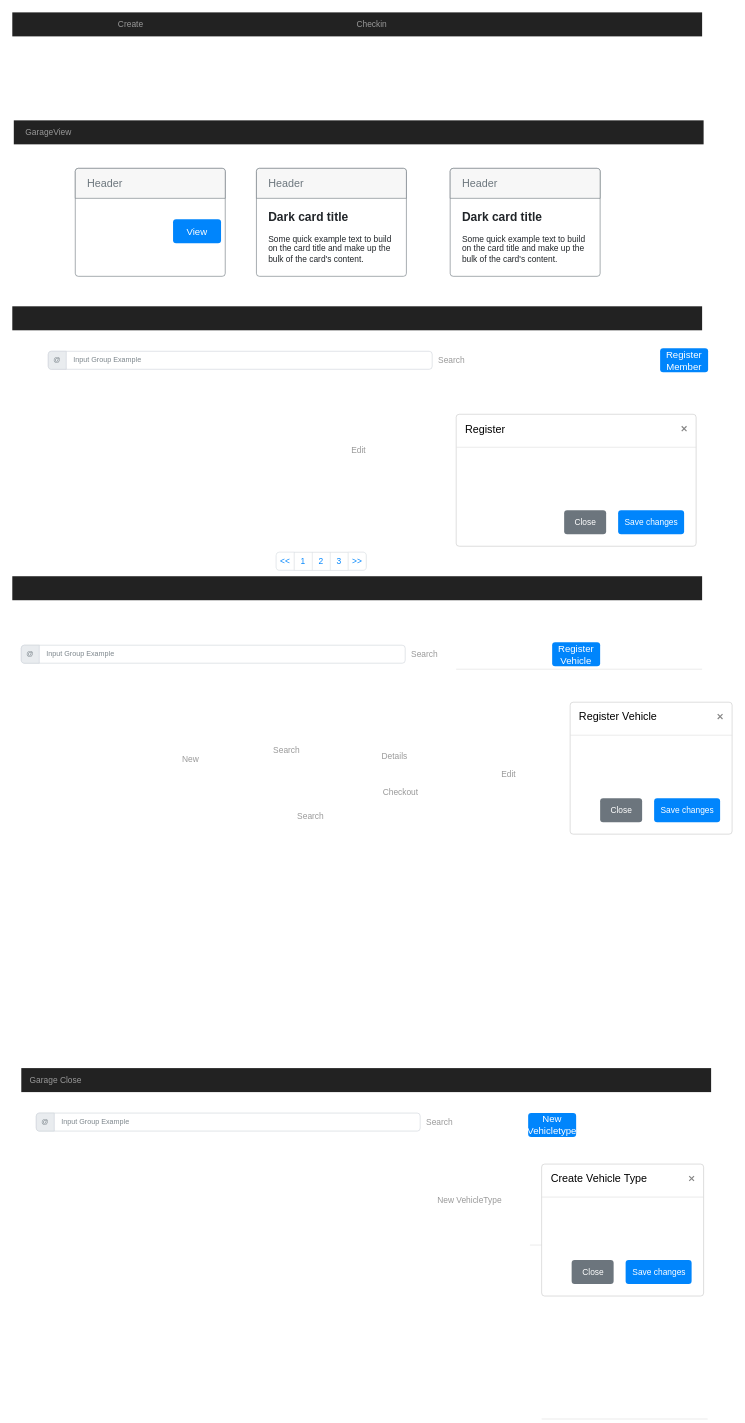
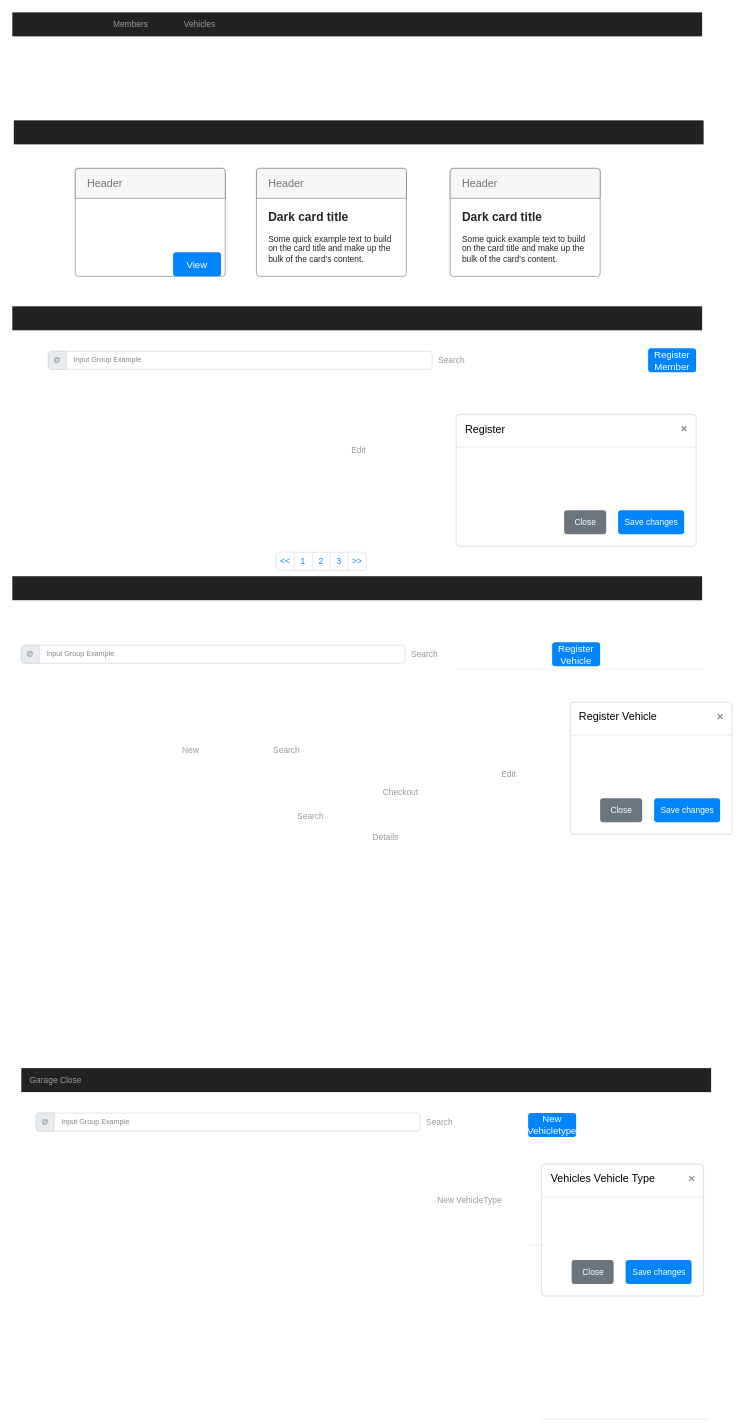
- <mxCell id="4" value="Create" style="html=1;shadow=0;dashed=0;fillColor=none;strokeColor=none;shape=mxgraph.bootstrap.rect;fontColor=#999999;fontSize=14;whiteSpace=wrap;" vertex="1" parent="1"><mxGeometry x="160" y="20" width="115" height="40" as="geometry" /></mxCell>
+ <mxCell id="4" value="Members" style="html=1;shadow=0;dashed=0;fillColor=none;strokeColor=none;shape=mxgraph.bootstrap.rect;fontColor=#999999;fontSize=14;whiteSpace=wrap;" vertex="1" parent="1"><mxGeometry x="160" y="20" width="115" height="40" as="geometry" /></mxCell>
+ <mxCell id="5" value="Vehicles" style="html=1;shadow=0;dashed=0;fillColor=none;strokeColor=none;shape=mxgraph.bootstrap.rect;fontColor=#999999;fontSize=14;whiteSpace=wrap;" vertex="1" parent="1"><mxGeometry x="275" y="20" width="115" height="40" as="geometry" /></mxCell>
- <mxCell id="3" value="Checkin" style="html=1;shadow=0;dashed=0;fillColor=none;strokeColor=none;shape=mxgraph.bootstrap.rect;fontColor=#999999;fontSize=14;whiteSpace=wrap;" vertex="1" parent="2"><mxGeometry x="542" width="115" height="40" as="geometry" /></mxCell>
- <mxCell id="47" value="GarageView" style="html=1;shadow=0;dashed=0;fillColor=none;strokeColor=none;shape=mxgraph.bootstrap.rect;fontColor=#999999;fontSize=14;whiteSpace=wrap;" vertex="1" parent="46"><mxGeometry width="115" height="40" as="geometry" /></mxCell>
- <mxCell id="50" value="View" style="html=1;shadow=0;dashed=0;shape=mxgraph.bootstrap.rrect;rSize=5;strokeColor=none;strokeWidth=1;fillColor=#0085FC;fontColor=#FFFFFF;whiteSpace=wrap;align=center;verticalAlign=middle;spacingLeft=0;fontStyle=0;fontSize=16;spacing=5;" vertex="1" parent="48"><mxGeometry x="163" y="85" width="80" height="40" as="geometry" /></mxCell>
+ <mxCell id="50" value="View" style="html=1;shadow=0;dashed=0;shape=mxgraph.bootstrap.rrect;rSize=5;strokeColor=none;strokeWidth=1;fillColor=#0085FC;fontColor=#FFFFFF;whiteSpace=wrap;align=center;verticalAlign=middle;spacingLeft=0;fontStyle=0;fontSize=16;spacing=5;" vertex="1" parent="48"><mxGeometry x="163" y="140" width="80" height="40" as="geometry" /></mxCell>
- <mxCell id="21" value="Register Member" style="html=1;shadow=0;dashed=0;shape=mxgraph.bootstrap.rrect;rSize=5;strokeColor=none;strokeWidth=1;fillColor=#0085FC;fontColor=#FFFFFF;whiteSpace=wrap;align=center;verticalAlign=middle;spacingLeft=0;fontStyle=0;fontSize=16;spacing=5;" vertex="1" parent="1"><mxGeometry x="1100" y="580" width="80" height="40" as="geometry" /></mxCell>
+ <mxCell id="21" value="Register Member" style="html=1;shadow=0;dashed=0;shape=mxgraph.bootstrap.rrect;rSize=5;strokeColor=none;strokeWidth=1;fillColor=#0085FC;fontColor=#FFFFFF;whiteSpace=wrap;align=center;verticalAlign=middle;spacingLeft=0;fontStyle=0;fontSize=16;spacing=5;" vertex="1" parent="1"><mxGeometry x="1080" y="580" width="80" height="40" as="geometry" /></mxCell>
- <mxCell id="11" value="Details" style="html=1;shadow=0;dashed=0;fillColor=none;strokeColor=none;shape=mxgraph.bootstrap.rect;fontColor=#999999;fontSize=14;whiteSpace=wrap;" vertex="1" parent="1"><mxGeometry x="600" y="1240" width="115" height="40" as="geometry" /></mxCell>
+ <mxCell id="11" value="Details" style="html=1;shadow=0;dashed=0;fillColor=none;strokeColor=none;shape=mxgraph.bootstrap.rect;fontColor=#999999;fontSize=14;whiteSpace=wrap;" vertex="1" parent="1"><mxGeometry x="585" y="1375" width="115" height="40" as="geometry" /></mxCell>
- <mxCell id="6" value="New" style="html=1;shadow=0;dashed=0;fillColor=none;strokeColor=none;shape=mxgraph.bootstrap.rect;fontColor=#999999;fontSize=14;whiteSpace=wrap;" vertex="1" parent="1"><mxGeometry x="260" y="1245" width="115" height="40" as="geometry" /></mxCell>
+ <mxCell id="6" value="New" style="html=1;shadow=0;dashed=0;fillColor=none;strokeColor=none;shape=mxgraph.bootstrap.rect;fontColor=#999999;fontSize=14;whiteSpace=wrap;" vertex="1" parent="1"><mxGeometry x="260" y="1230" width="115" height="40" as="geometry" /></mxCell>
- <mxCell id="38" value="Create Vehicle Type" style="html=1;shadow=0;dashed=0;shape=mxgraph.bootstrap.rrect;rSize=5;html=1;strokeColor=#C8C8C8;fillColor=#ffffff;whiteSpace=wrap;verticalAlign=top;align=left;fontSize=18;spacing=15;spacingTop=-5;" vertex="1" parent="1"><mxGeometry x="902.5" y="1940" width="270" height="220" as="geometry" /></mxCell>
+ <mxCell id="38" value="Vehicles Vehicle Type" style="html=1;shadow=0;dashed=0;shape=mxgraph.bootstrap.rrect;rSize=5;html=1;strokeColor=#C8C8C8;fillColor=#ffffff;whiteSpace=wrap;verticalAlign=top;align=left;fontSize=18;spacing=15;spacingTop=-5;" vertex="1" parent="1"><mxGeometry x="902.5" y="1940" width="270" height="220" as="geometry" /></mxCell>
